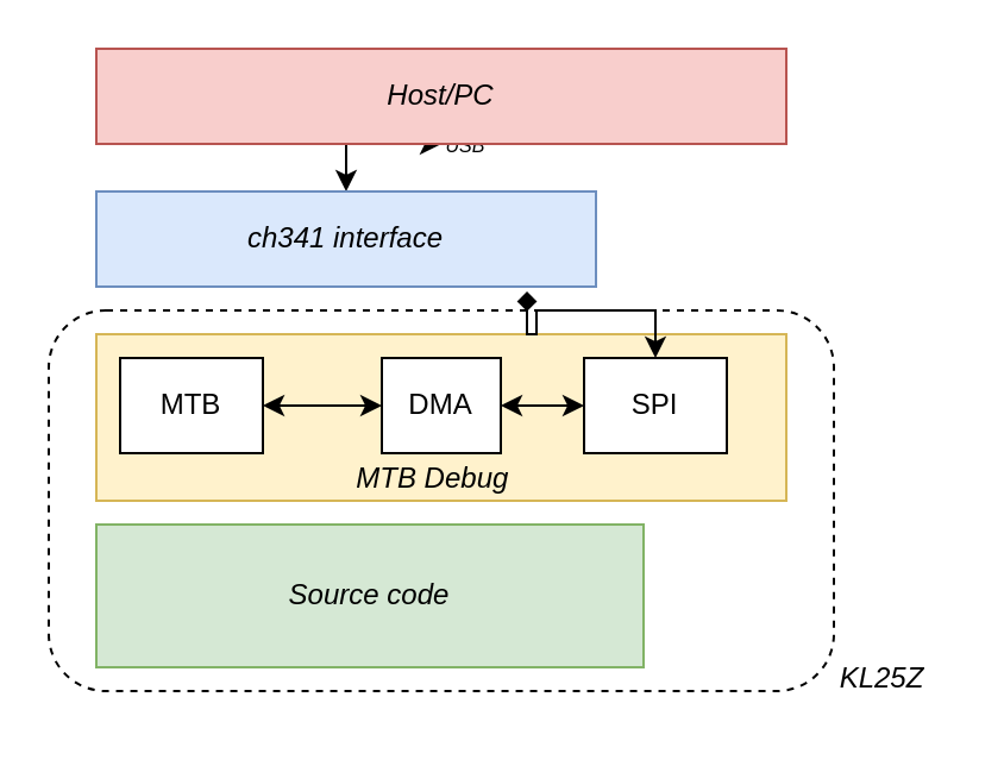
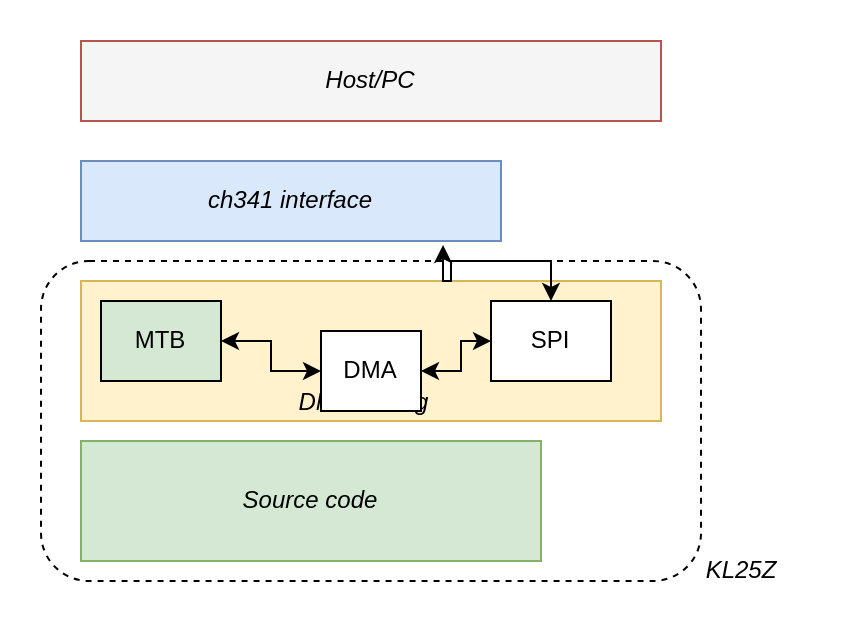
- <mxCell id="14" value="&lt;i&gt;Host/PC&lt;/i&gt;" style="rounded=0;whiteSpace=wrap;html=1;fillColor=#f8cecc;strokeColor=#b85450;" vertex="1" parent="1"><mxGeometry x="40" y="20" width="290" height="40" as="geometry" /></mxCell>
+ <mxCell id="14" value="&lt;i&gt;Host/PC&lt;/i&gt;" style="rounded=0;whiteSpace=wrap;html=1;fillColor=#f5f5f5;strokeColor=#b85450;" vertex="1" parent="1"><mxGeometry x="40" y="20" width="290" height="40" as="geometry" /></mxCell>
- <mxCell id="11" value="" style="edgeStyle=orthogonalEdgeStyle;rounded=0;orthogonalLoop=1;jettySize=auto;html=1;startArrow=classic;startFill=1;" edge="1" parent="1" source="13" target="14"><mxGeometry relative="1" as="geometry" /></mxCell>
- <mxCell id="12" value="&lt;i style=&quot;font-size: 8px;&quot;&gt;USB&lt;/i&gt;" style="edgeLabel;html=1;align=center;verticalAlign=middle;resizable=0;points=[];fontSize=8;" vertex="1" connectable="0" parent="11"><mxGeometry x="0.691" relative="1" as="geometry"><mxPoint x="18" as="offset" /></mxGeometry></mxCell>
- <mxCell id="5" value="" style="edgeStyle=orthogonalEdgeStyle;rounded=0;orthogonalLoop=1;jettySize=auto;html=1;entryX=0.862;entryY=1.05;entryDx=0;entryDy=0;entryPerimeter=0;startArrow=classic;startFill=1;endArrow=diamond;" edge="1" parent="1" source="6" target="13"><mxGeometry relative="1" as="geometry" /></mxCell>
+ <mxCell id="5" value="" style="edgeStyle=orthogonalEdgeStyle;rounded=0;orthogonalLoop=1;jettySize=auto;html=1;entryX=0.862;entryY=1.05;entryDx=0;entryDy=0;entryPerimeter=0;startArrow=classic;startFill=1;" edge="1" parent="1" source="6" target="13"><mxGeometry relative="1" as="geometry" /></mxCell>
- <mxCell id="8" value="MTB" style="rounded=0;whiteSpace=wrap;html=1;" vertex="1" parent="1"><mxGeometry x="50" y="150" width="60" height="40" as="geometry" /></mxCell>
+ <mxCell id="8" value="MTB" style="rounded=0;whiteSpace=wrap;html=1;fillColor=#d5e8d4;" vertex="1" parent="1"><mxGeometry x="50" y="150" width="60" height="40" as="geometry" /></mxCell>
- <mxCell id="10" value="DMA" style="rounded=0;whiteSpace=wrap;html=1;" vertex="1" parent="1"><mxGeometry x="160" y="150" width="50" height="40" as="geometry" /></mxCell>
+ <mxCell id="10" value="DMA" style="rounded=0;whiteSpace=wrap;html=1;" vertex="1" parent="1"><mxGeometry x="160" y="165" width="50" height="40" as="geometry" /></mxCell>
- <mxCell id="4" value="&lt;i&gt;MTB Debug&lt;/i&gt;&amp;nbsp;&amp;nbsp;" style="rounded=0;whiteSpace=wrap;html=1;align=center;verticalAlign=bottom;fillColor=#fff2cc;strokeColor=#d6b656;" vertex="1" parent="1"><mxGeometry x="40" y="140" width="290" height="70" as="geometry" /></mxCell>
+ <mxCell id="4" value="&lt;i&gt;DMA Debug&lt;/i&gt;&amp;nbsp;&amp;nbsp;" style="rounded=0;whiteSpace=wrap;html=1;align=center;verticalAlign=bottom;fillColor=#fff2cc;strokeColor=#d6b656;" vertex="1" parent="1"><mxGeometry x="40" y="140" width="290" height="70" as="geometry" /></mxCell>
